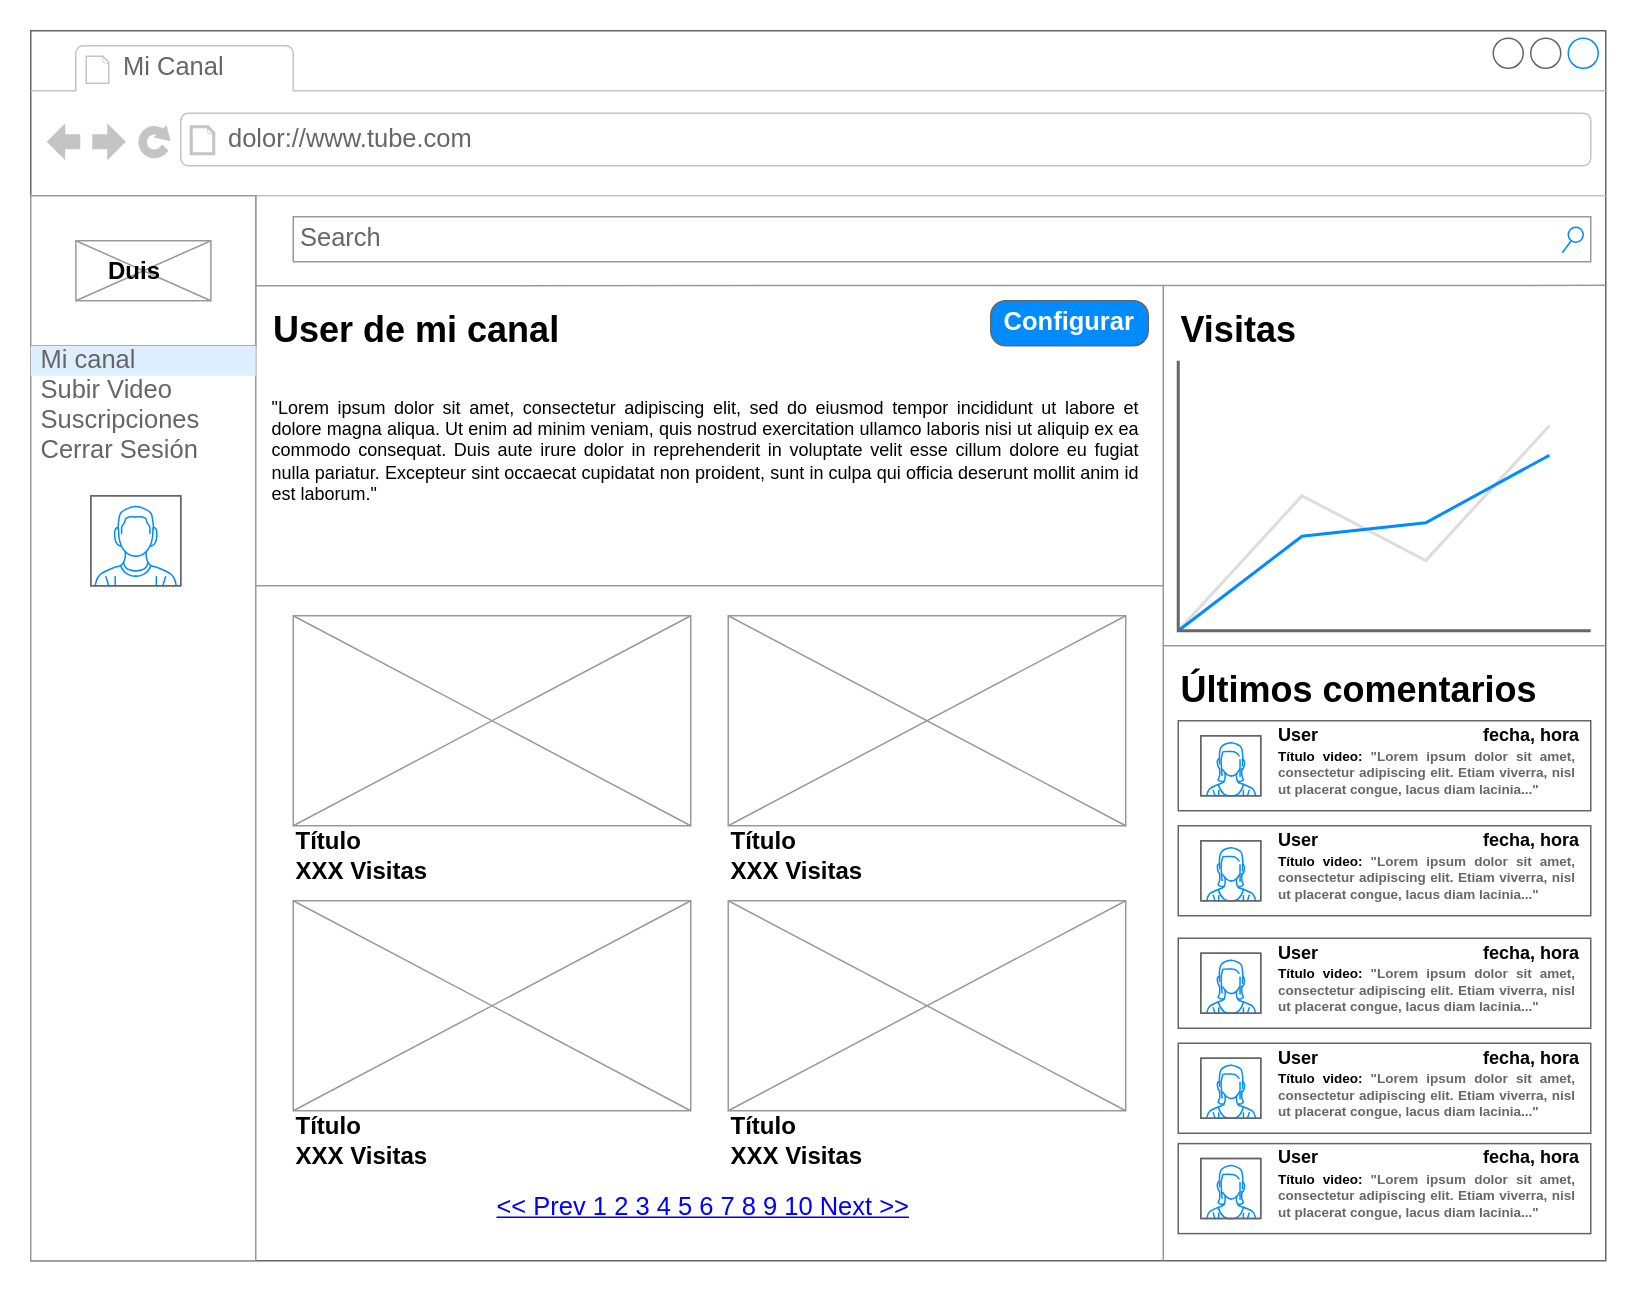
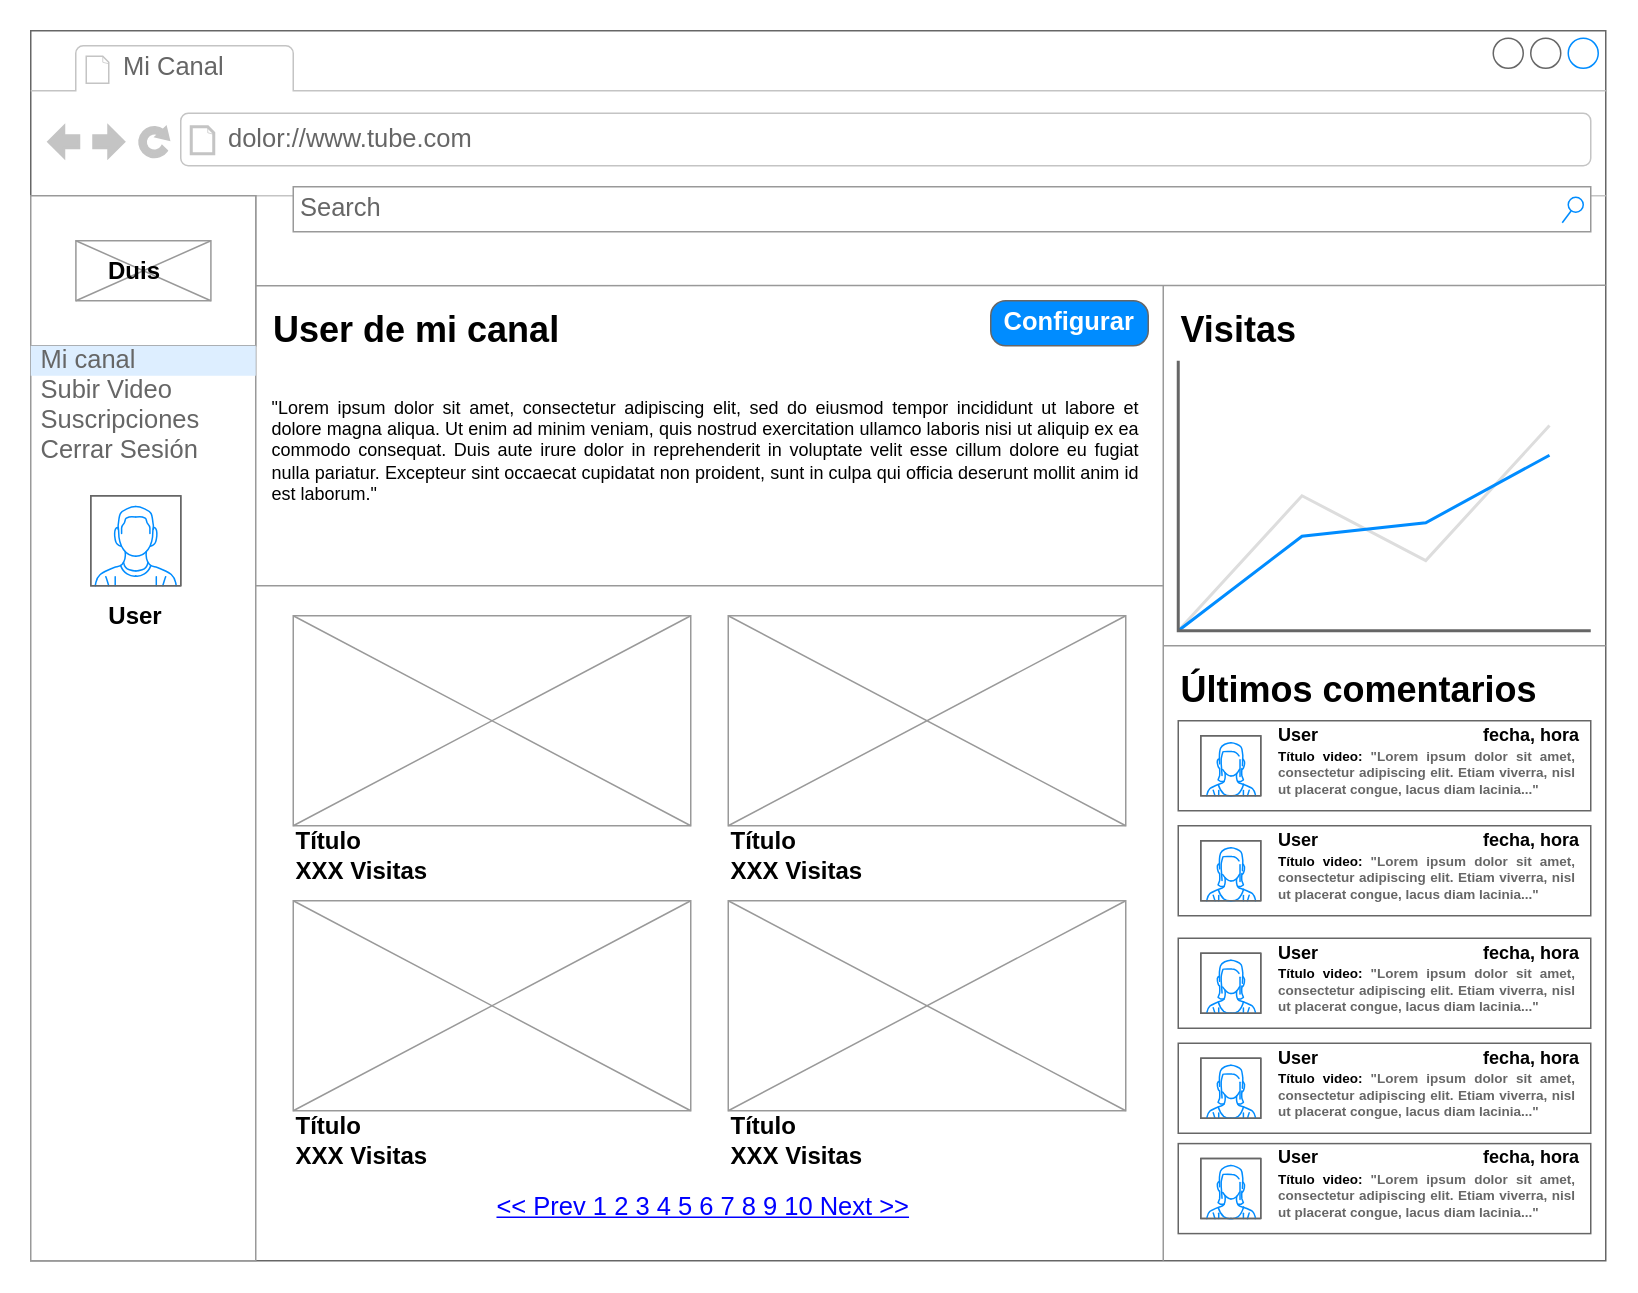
- <mxCell id="16" value="Search" style="strokeWidth=1;shadow=0;dashed=0;align=center;html=1;shape=mxgraph.mockup.forms.searchBox;strokeColor=#999999;mainText=;fillColor=#ffffff;strokeColor2=#008cff;fontColor=#666666;fontSize=17;align=left;spacingLeft=3;" parent="2" vertex="1"><mxGeometry x="175" y="124" width="865" height="30" as="geometry" /></mxCell>
+ <mxCell id="16" value="Search" style="strokeWidth=1;shadow=0;dashed=0;align=center;html=1;shape=mxgraph.mockup.forms.searchBox;strokeColor=#999999;mainText=;fillColor=#ffffff;strokeColor2=#008cff;fontColor=#666666;fontSize=17;align=left;spacingLeft=3;" parent="2" vertex="1"><mxGeometry x="175" y="104" width="865" height="30" as="geometry" /></mxCell>
+ <mxCell id="14" value="&lt;div align=&quot;center&quot;&gt;User&lt;/div&gt;" style="text;html=1;strokeColor=none;fillColor=none;align=center;verticalAlign=middle;whiteSpace=wrap;rounded=0;fontStyle=1;fontSize=16;" parent="5" vertex="1"><mxGeometry x="45.103" y="270" width="50" height="20" as="geometry" /></mxCell>
